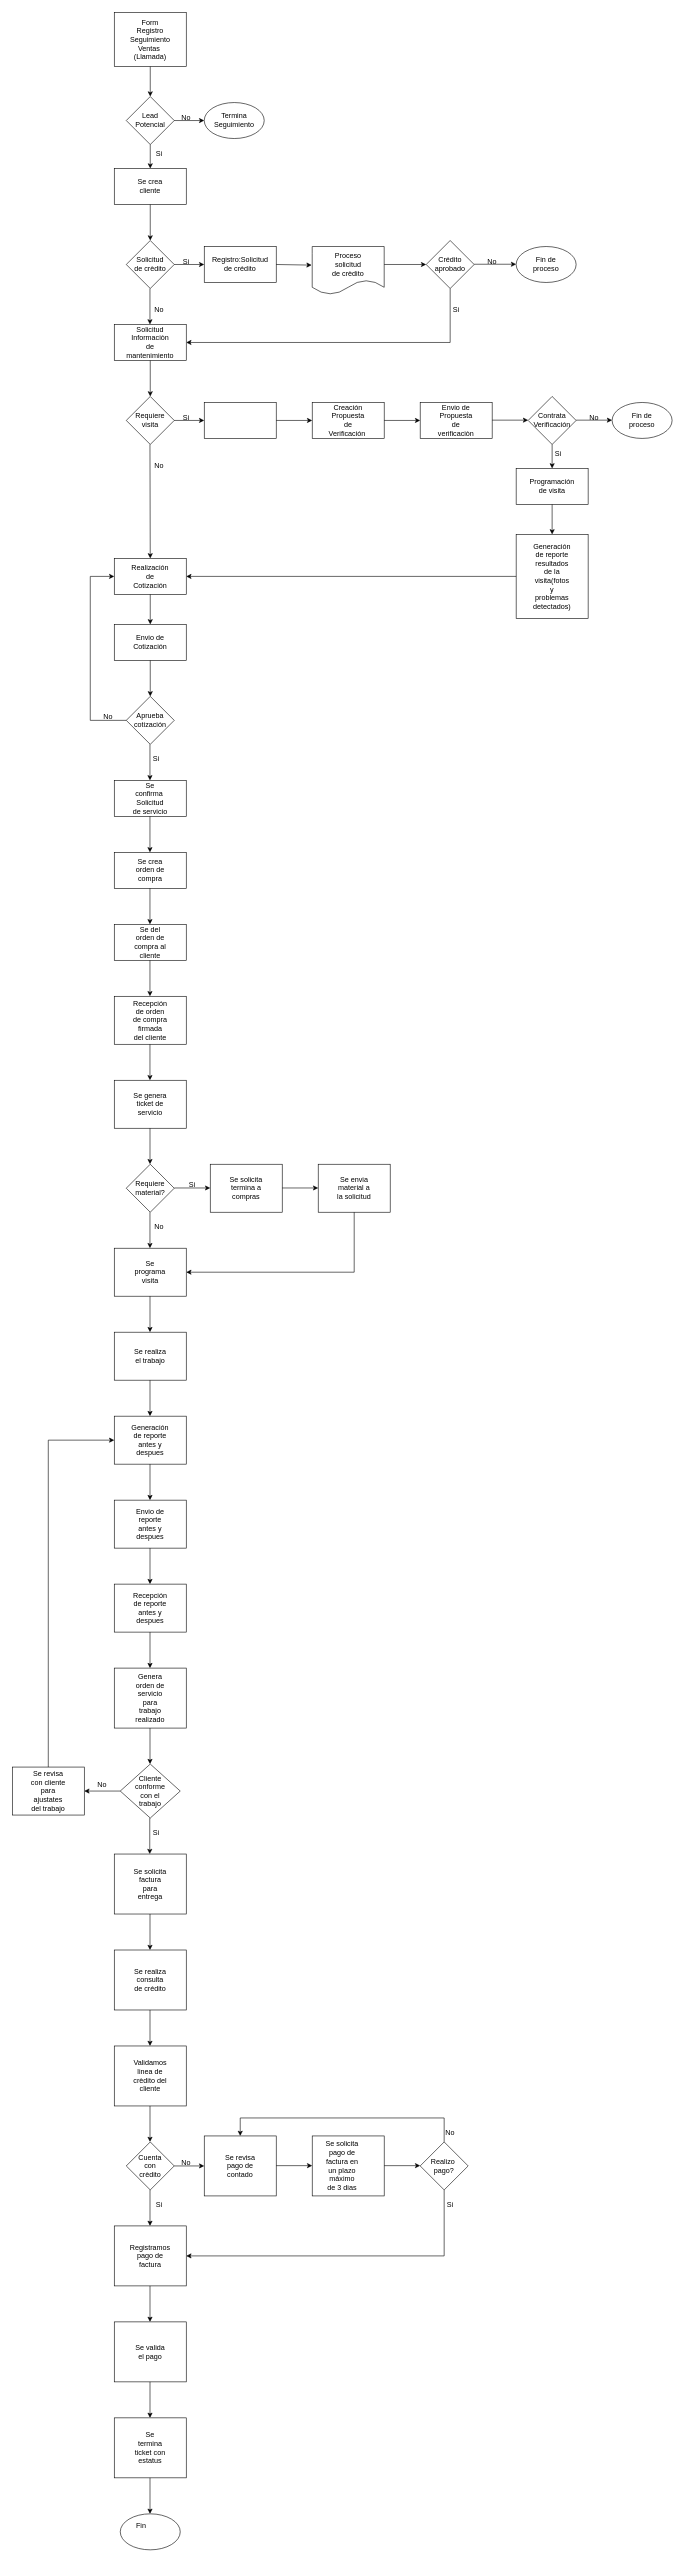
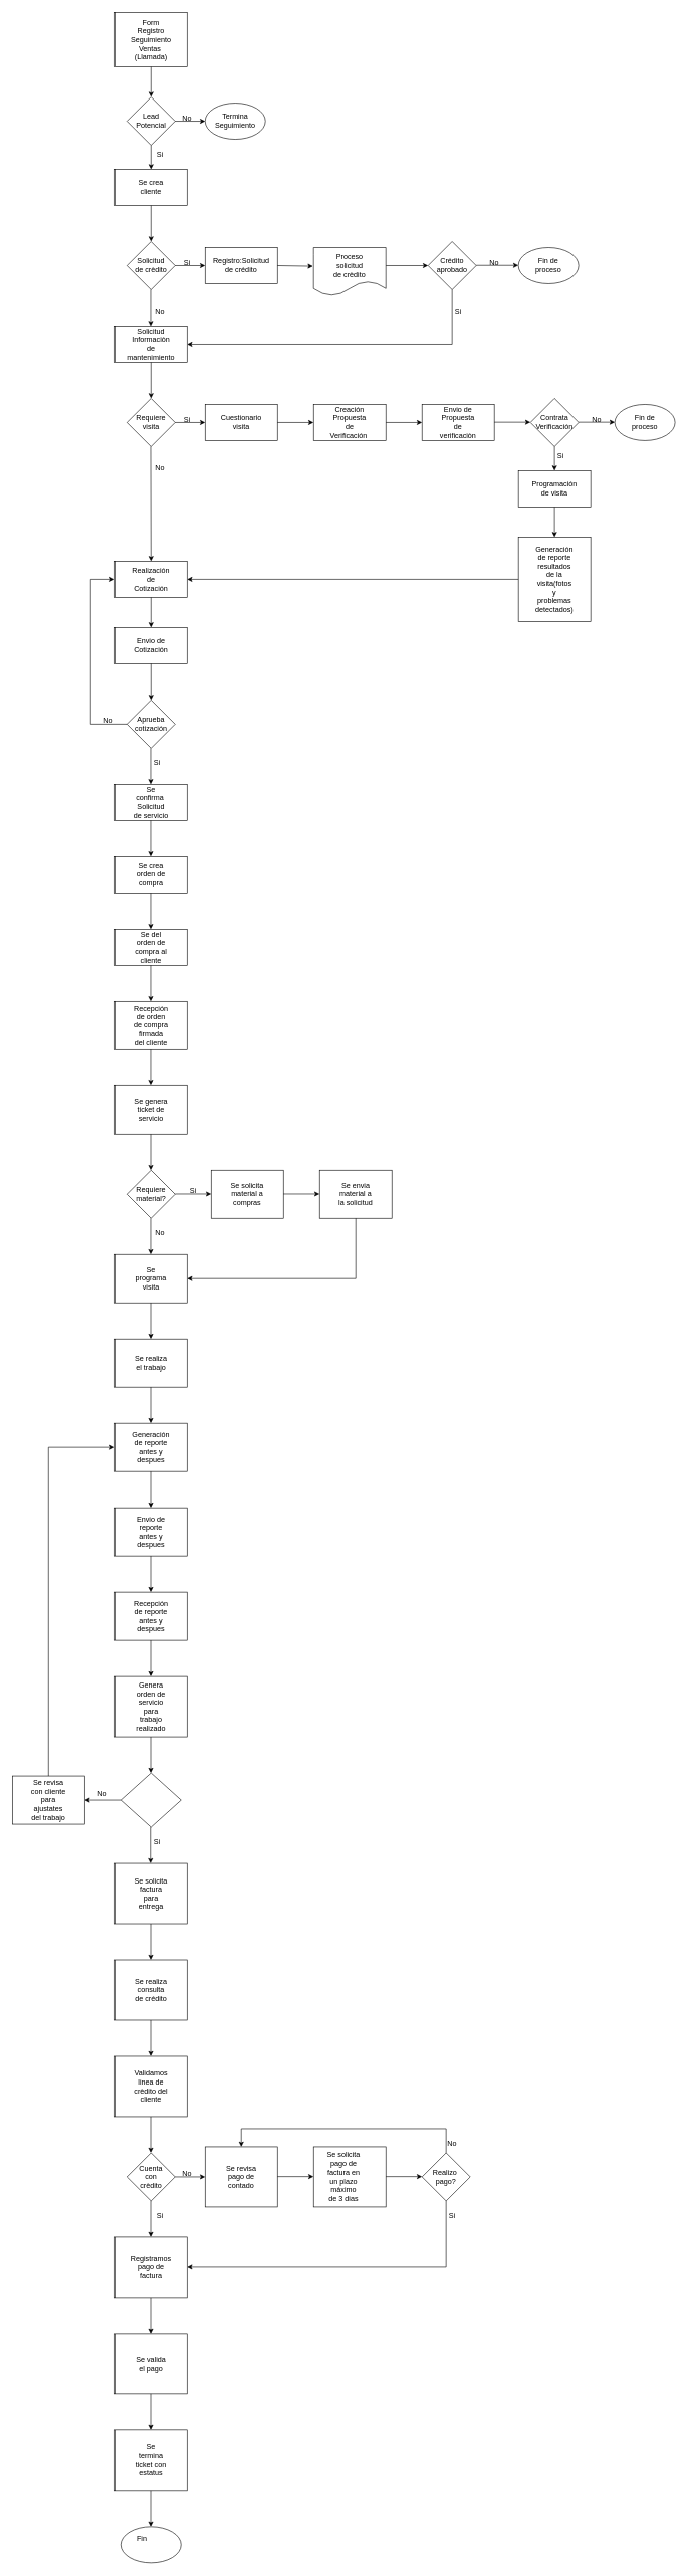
+ <mxCell id="35" value="Cuestionario visita" style="text;html=1;strokeColor=none;fillColor=none;align=center;verticalAlign=middle;whiteSpace=wrap;rounded=0;" parent="1" vertex="1"><mxGeometry x="370" y="685" width="60" height="30" as="geometry" /></mxCell>
- <mxCell id="104" value="Se solicita termina a compras" style="text;html=1;strokeColor=none;fillColor=none;align=center;verticalAlign=middle;whiteSpace=wrap;rounded=0;" parent="1" vertex="1"><mxGeometry x="380" y="1965" width="60" height="30" as="geometry" /></mxCell>
+ <mxCell id="104" value="Se solicita material a compras" style="text;html=1;strokeColor=none;fillColor=none;align=center;verticalAlign=middle;whiteSpace=wrap;rounded=0;" parent="1" vertex="1"><mxGeometry x="380" y="1965" width="60" height="30" as="geometry" /></mxCell>
- <mxCell id="130" value="Cliente conforme con el trabajo" style="text;html=1;strokeColor=none;fillColor=none;align=center;verticalAlign=middle;whiteSpace=wrap;rounded=0;" parent="1" vertex="1"><mxGeometry x="220" y="2970" width="60" height="30" as="geometry" /></mxCell>
